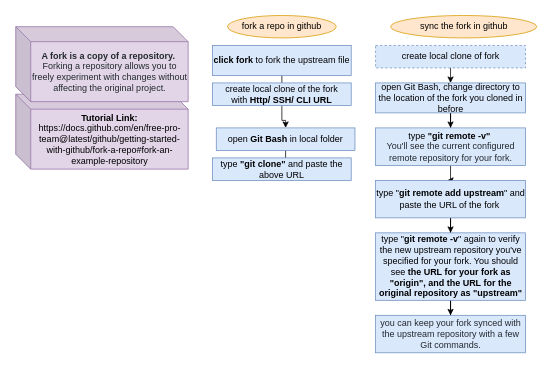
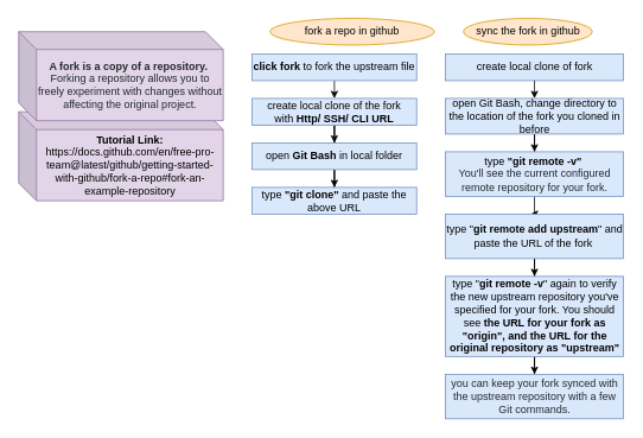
- <mxCell id="4" value="fork a repo in github" style="ellipse;whiteSpace=wrap;html=1;fillColor=#ffe6cc;strokeColor=#d79b00;" parent="1" vertex="1"><mxGeometry x="303" y="20" width="145" height="30" as="geometry" /></mxCell>
+ <mxCell id="4" value="fork a repo in github" style="ellipse;whiteSpace=wrap;html=1;fillColor=#ffe6cc;strokeColor=#d79b00;" parent="1" vertex="1"><mxGeometry x="303" y="20" width="185" height="30" as="geometry" /></mxCell>
- <mxCell id="12" value="sync the fork&amp;nbsp;in github" style="ellipse;whiteSpace=wrap;html=1;fillColor=#ffe6cc;strokeColor=#d79b00;" vertex="1" parent="1"><mxGeometry x="520.5" y="20" width="195" height="30" as="geometry" /></mxCell>
+ <mxCell id="12" value="sync the fork&amp;nbsp;in github" style="ellipse;whiteSpace=wrap;html=1;fillColor=#ffe6cc;strokeColor=#d79b00;" vertex="1" parent="1"><mxGeometry x="520.5" y="20" width="145" height="30" as="geometry" /></mxCell>
- <mxCell id="13" value="create local clone of fork" style="rounded=0;whiteSpace=wrap;html=1;fillColor=#dae8fc;strokeColor=#6c8ebf;dashed=1;" vertex="1" parent="1"><mxGeometry x="500.5" y="60" width="200" height="30" as="geometry" /></mxCell>
+ <mxCell id="13" value="create local clone of fork" style="rounded=0;whiteSpace=wrap;html=1;fillColor=#dae8fc;strokeColor=#6c8ebf;" vertex="1" parent="1"><mxGeometry x="500.5" y="60" width="200" height="30" as="geometry" /></mxCell>
- <mxCell id="3" value="&lt;b&gt;click fork&lt;/b&gt; to fork the upstream file" style="rounded=0;whiteSpace=wrap;html=1;fillColor=#dae8fc;strokeColor=#6c8ebf;" parent="1" vertex="1"><mxGeometry x="283" y="60" width="185" height="40" as="geometry" /></mxCell>
+ <mxCell id="3" value="&lt;b&gt;click fork&lt;/b&gt; to fork the upstream file" style="rounded=0;whiteSpace=wrap;html=1;fillColor=#dae8fc;strokeColor=#6c8ebf;" parent="1" vertex="1"><mxGeometry x="283" y="60" width="185" height="30" as="geometry" /></mxCell>
- <mxCell id="10" value="open &lt;b&gt;Git Bash&lt;/b&gt; in local folder" style="rounded=0;whiteSpace=wrap;html=1;fillColor=#dae8fc;strokeColor=#6c8ebf;" vertex="1" parent="1"><mxGeometry x="288" y="170" width="185" height="30" as="geometry" /></mxCell>
+ <mxCell id="10" value="open &lt;b&gt;Git Bash&lt;/b&gt; in local folder" style="rounded=0;whiteSpace=wrap;html=1;fillColor=#dae8fc;strokeColor=#6c8ebf;" vertex="1" parent="1"><mxGeometry x="283" y="160" width="185" height="30" as="geometry" /></mxCell>
